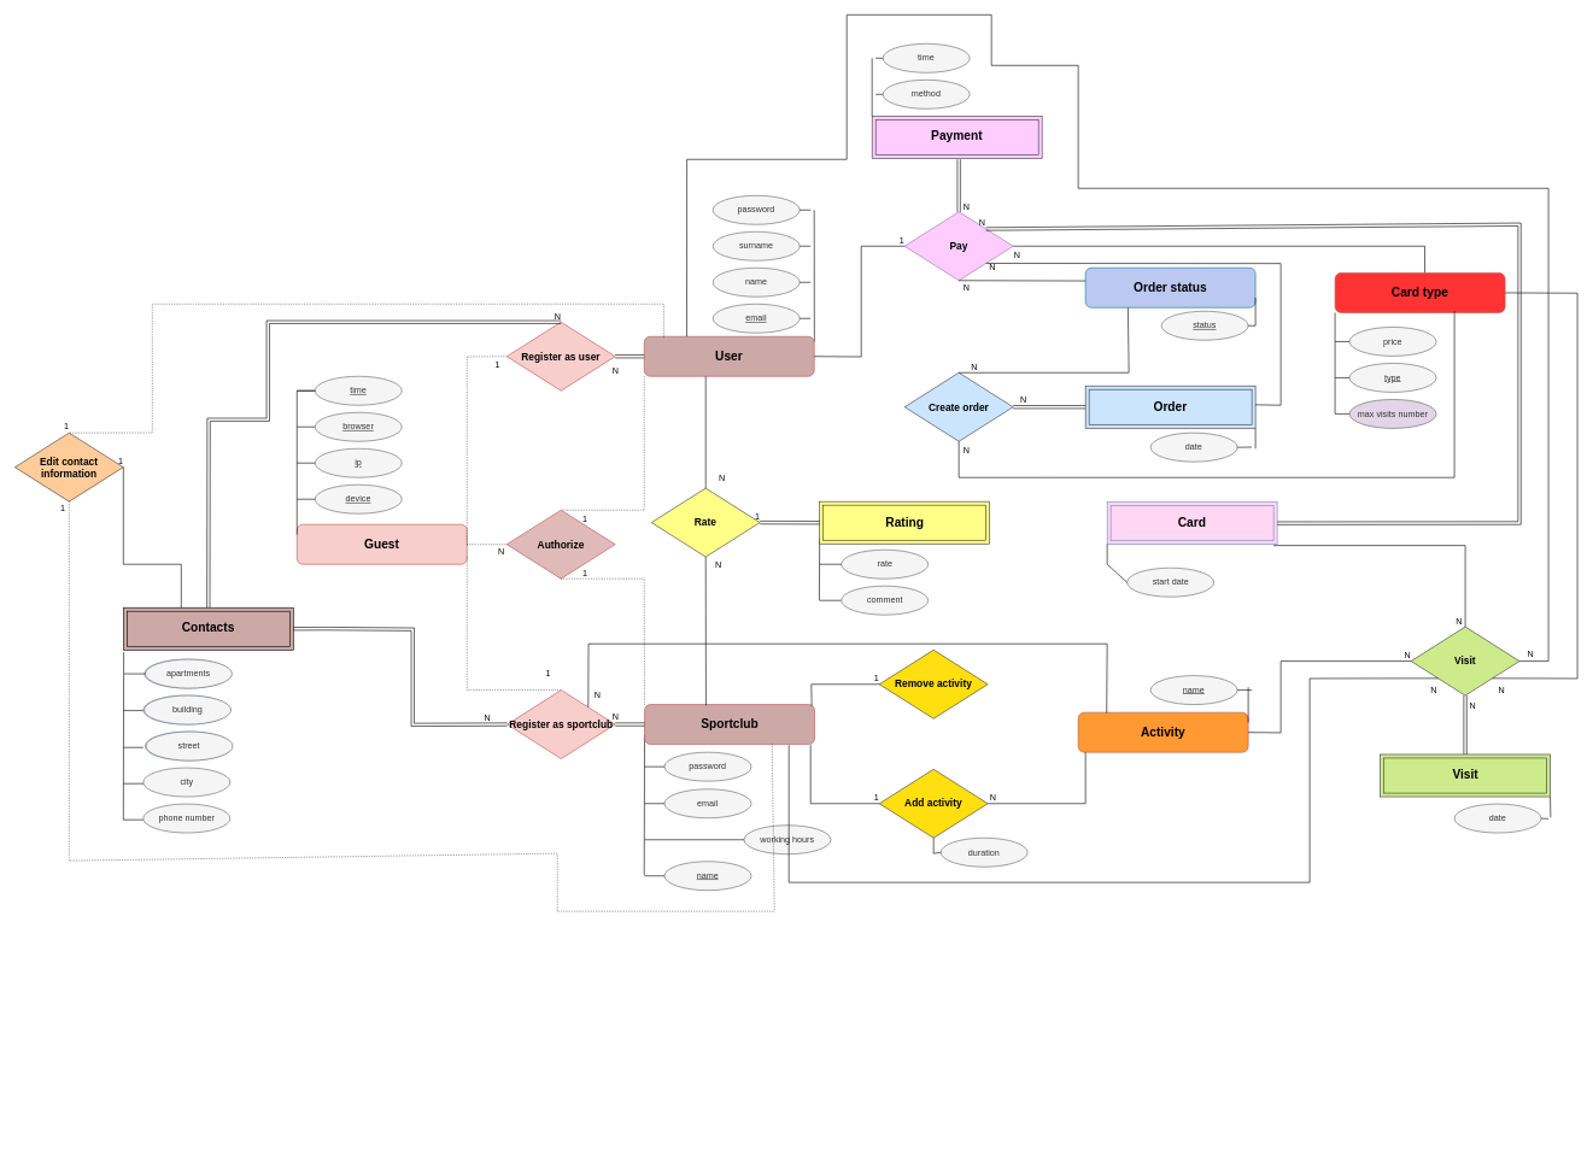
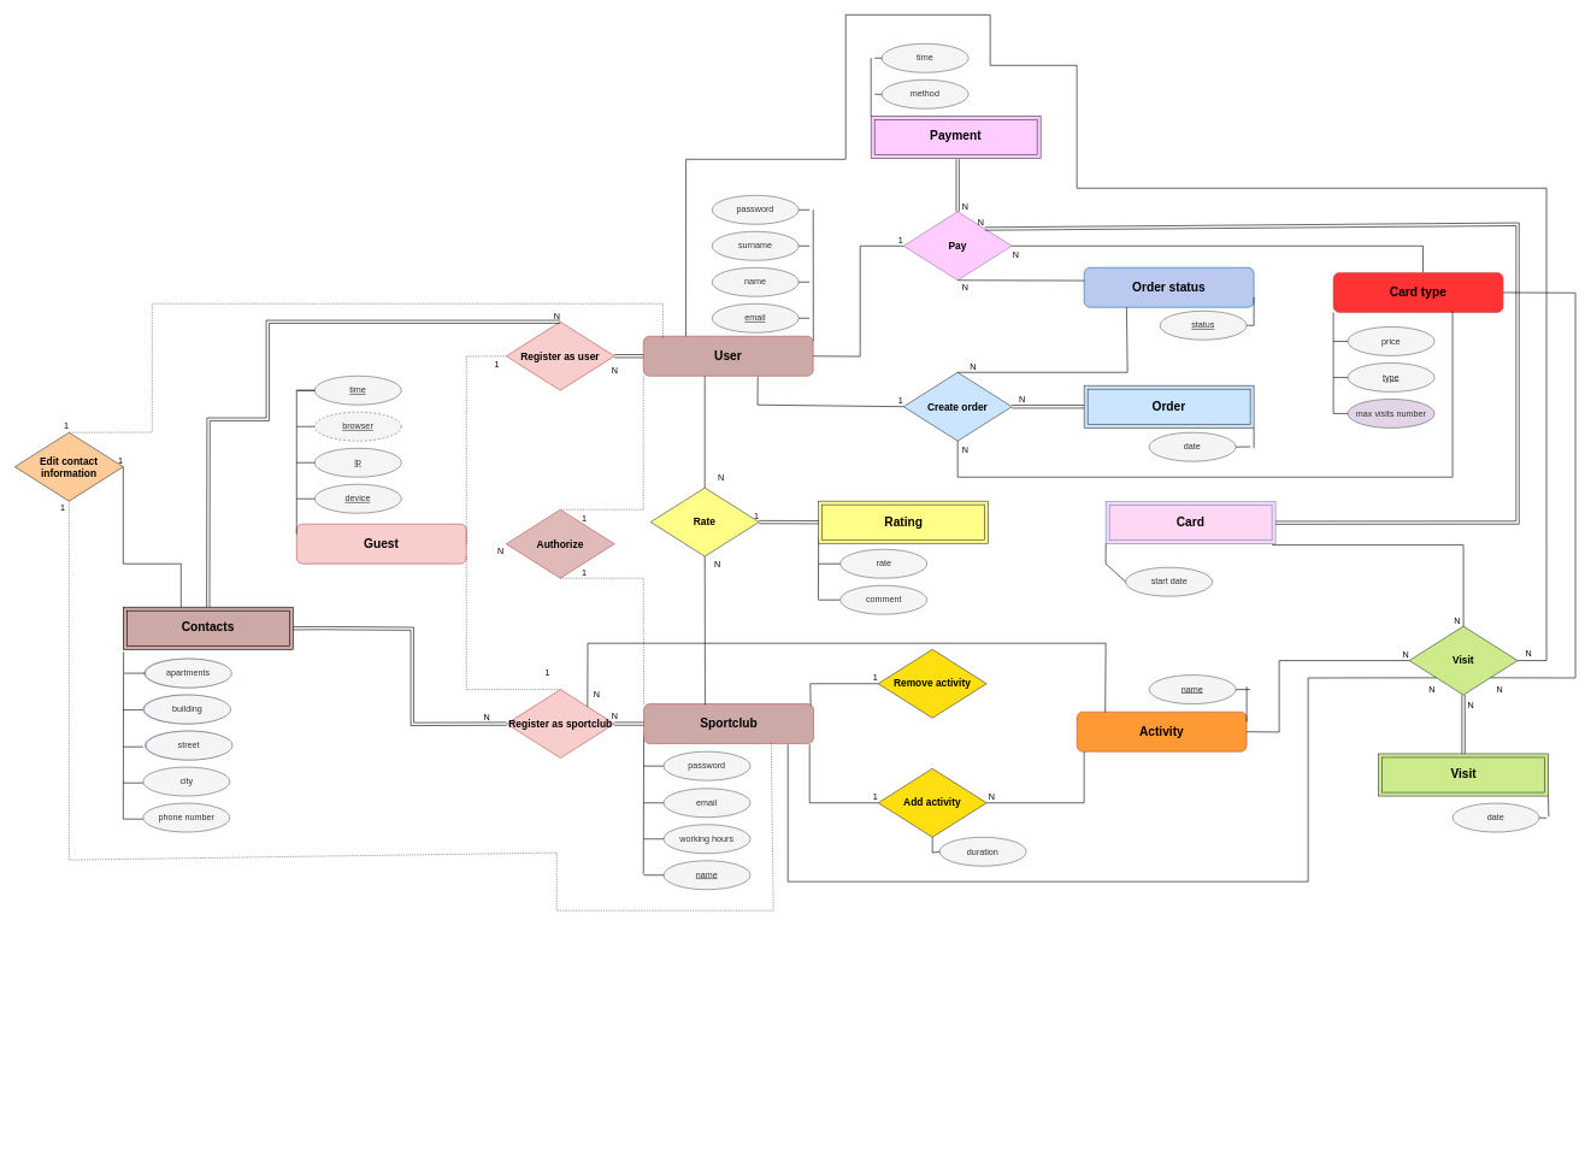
- <mxCell id="130" value="" style="endArrow=none;html=1;rounded=0;fontSize=12;startSize=0;endSize=0;targetPerimeterSpacing=0;entryX=1;entryY=1;entryDx=0;entryDy=0;exitX=1;exitY=0.446;exitDx=0;exitDy=0;exitPerimeter=0;" edge="1" parent="1" source="111" target="106"><mxGeometry relative="1" as="geometry"><mxPoint x="1730" y="560" as="sourcePoint" /><mxPoint x="1410" y="530" as="targetPoint" /><Array as="points"><mxPoint x="1770" y="560" /><mxPoint x="1770" y="364" /></Array></mxGeometry></mxCell>
- <mxCell id="131" value="N" style="resizable=0;html=1;align=right;verticalAlign=bottom;fontSize=12;fillColor=#FFCCFF;" connectable="0" vertex="1" parent="130"><mxGeometry x="1" relative="1" as="geometry"><mxPoint x="14" y="13" as="offset" /></mxGeometry></mxCell>
+ <mxCell id="107" value="" style="endArrow=none;html=1;rounded=0;fontSize=12;startSize=0;endSize=0;targetPerimeterSpacing=0;entryX=0;entryY=0.5;entryDx=0;entryDy=0;exitX=0.674;exitY=1.011;exitDx=0;exitDy=0;exitPerimeter=0;" edge="1" parent="1" source="62" target="105"><mxGeometry relative="1" as="geometry"><mxPoint x="1270" y="620" as="sourcePoint" /><mxPoint x="1430" y="620" as="targetPoint" /><Array as="points"><mxPoint x="1048" y="560" /></Array></mxGeometry></mxCell>
+ <mxCell id="108" value="1" style="resizable=0;html=1;align=right;verticalAlign=bottom;fontSize=12;fillColor=#FFCCFF;" connectable="0" vertex="1" parent="107"><mxGeometry x="1" relative="1" as="geometry" /></mxCell>
- <mxCell id="25" value="browser" style="ellipse;whiteSpace=wrap;html=1;strokeWidth=1;fontStyle=4;fillColor=#f5f5f5;strokeColor=#666666;fontColor=#333333;" vertex="1" parent="1"><mxGeometry x="435" y="570" width="120" height="40" as="geometry" /></mxCell>
+ <mxCell id="25" value="browser" style="ellipse;whiteSpace=wrap;html=1;strokeWidth=1;fontStyle=4;fillColor=#f5f5f5;strokeColor=#666666;fontColor=#333333;dashed=1;" vertex="1" parent="1"><mxGeometry x="435" y="570" width="120" height="40" as="geometry" /></mxCell>
- <mxCell id="30" value="" style="endArrow=none;html=1;rounded=0;dashed=1;dashPattern=1 2;fontFamily=Helvetica;fontSize=15;exitX=1;exitY=0.5;exitDx=0;exitDy=0;entryX=0;entryY=0.5;entryDx=0;entryDy=0;" edge="1" parent="1" source="16" target="60"><mxGeometry relative="1" as="geometry"><mxPoint x="655" y="755" as="sourcePoint" /><mxPoint x="725" y="765" as="targetPoint" /><Array as="points" /></mxGeometry></mxCell>
- <mxCell id="31" value="" style="resizable=0;html=1;align=right;verticalAlign=bottom;fontFamily=Helvetica;fontSize=15;" connectable="0" vertex="1" parent="30"><mxGeometry x="1" relative="1" as="geometry" /></mxCell>
- <mxCell id="10" value="working hours" style="ellipse;whiteSpace=wrap;html=1;strokeWidth=1;fontStyle=0;fillColor=#f5f5f5;strokeColor=#666666;fontColor=#333333;" vertex="1" parent="1"><mxGeometry x="1028.03" y="1141" width="120" height="40" as="geometry" /></mxCell>
+ <mxCell id="10" value="working hours" style="ellipse;whiteSpace=wrap;html=1;strokeWidth=1;fontStyle=0;fillColor=#f5f5f5;strokeColor=#666666;fontColor=#333333;" vertex="1" parent="1"><mxGeometry x="918.03" y="1141" width="120" height="40" as="geometry" /></mxCell>
